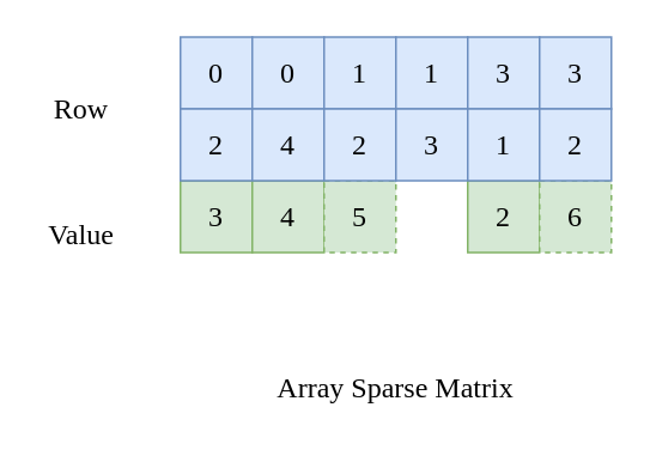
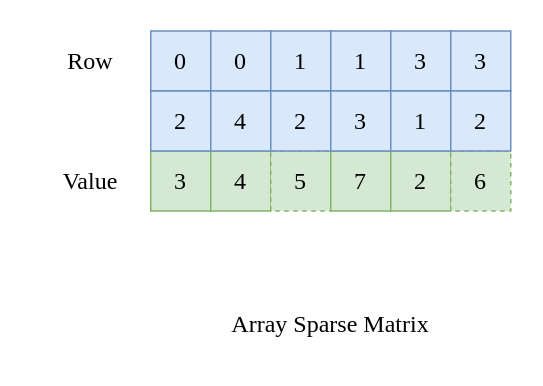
- <mxCell id="20" value="Row" style="text;html=1;align=center;verticalAlign=middle;whiteSpace=wrap;rounded=0;fontFamily=Ubuntu;fontSize=16;fontStyle=0;" parent="1" vertex="1"><mxGeometry x="5" y="40" width="80" height="40" as="geometry" /></mxCell>
+ <mxCell id="20" value="Row" style="text;html=1;align=center;verticalAlign=middle;whiteSpace=wrap;rounded=0;fontFamily=Ubuntu;fontSize=16;fontStyle=0;" parent="1" vertex="1"><mxGeometry x="20" y="20" width="80" height="40" as="geometry" /></mxCell>
+ <mxCell id="12" value="7" style="rounded=0;whiteSpace=wrap;html=1;shadow=0;strokeColor=#82b366;strokeWidth=1;fontFamily=Ubuntu;fontSize=16;fontStyle=0;fillColor=#d5e8d4;" parent="1" vertex="1"><mxGeometry x="220" y="100" width="40" height="40" as="geometry" /></mxCell>
- <mxCell id="21" value="Value" style="text;html=1;align=center;verticalAlign=middle;whiteSpace=wrap;rounded=0;fontFamily=Ubuntu;fontSize=16;fontStyle=0;" parent="1" vertex="1"><mxGeometry x="5" y="110" width="80" height="40" as="geometry" /></mxCell>
+ <mxCell id="21" value="Value" style="text;html=1;align=center;verticalAlign=middle;whiteSpace=wrap;rounded=0;fontFamily=Ubuntu;fontSize=16;fontStyle=0;" parent="1" vertex="1"><mxGeometry x="20" y="100" width="80" height="40" as="geometry" /></mxCell>
